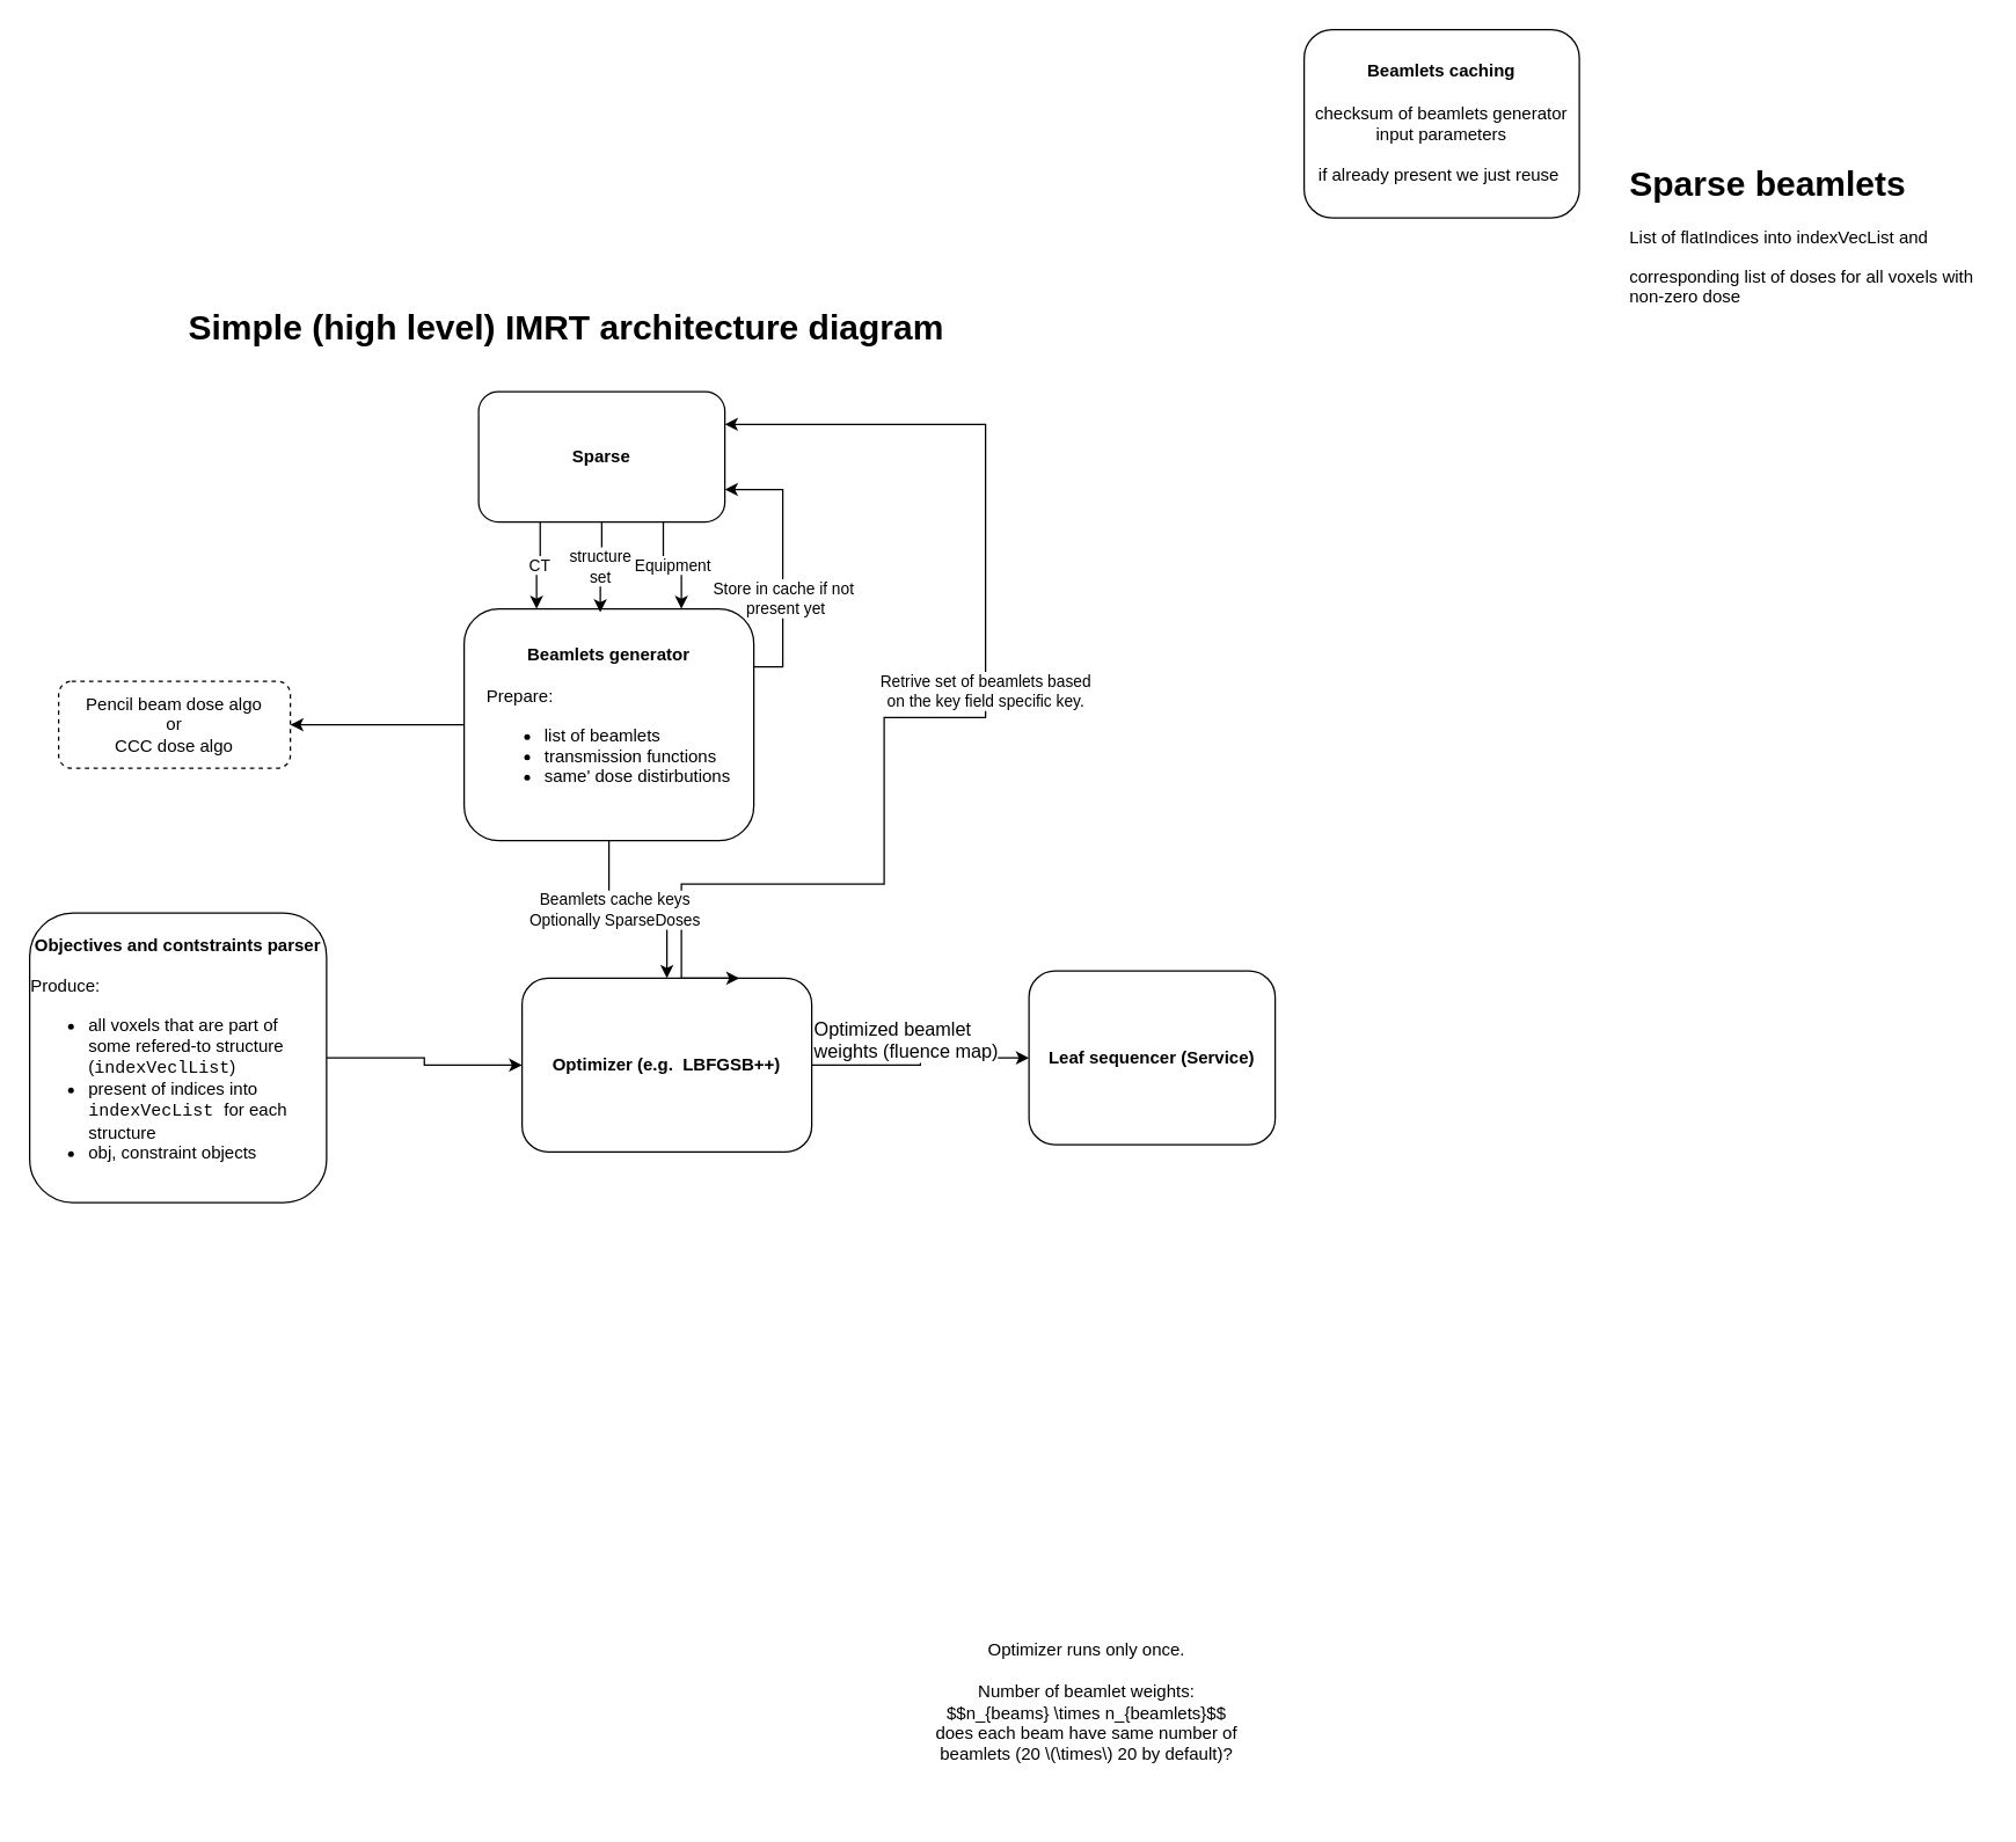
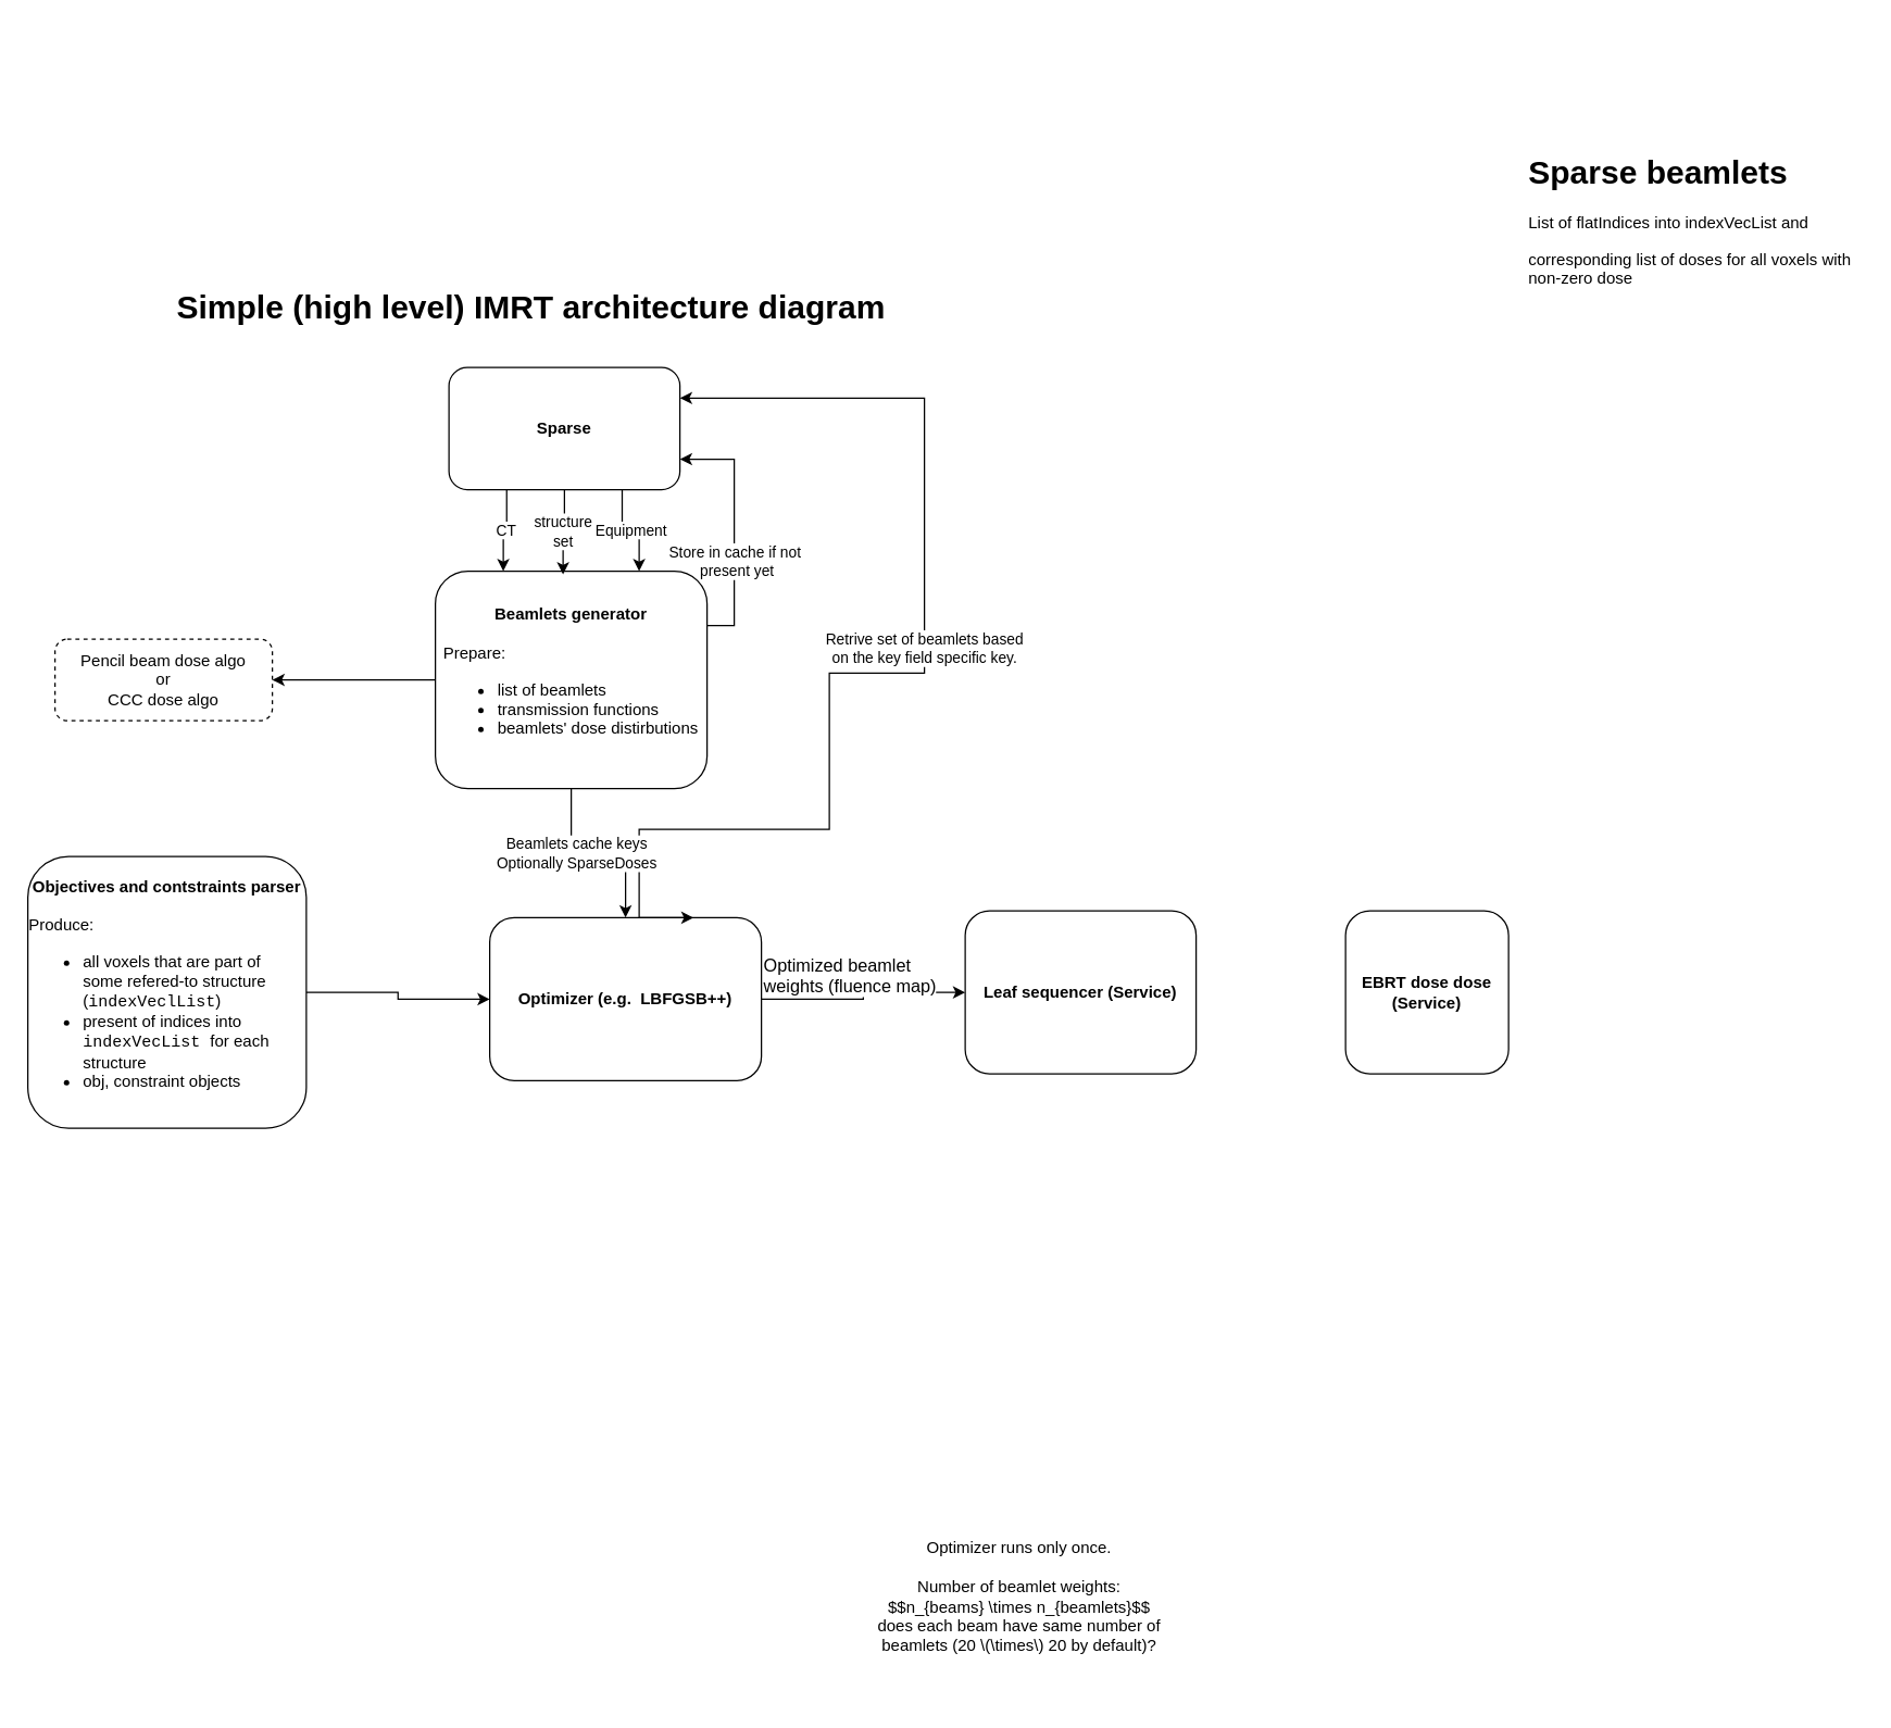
- <mxCell id="10" value="&lt;b&gt;Beamlets caching&lt;/b&gt;&lt;br&gt;&lt;br&gt;checksum of beamlets generator input parameters&lt;br&gt;&lt;br&gt;if already present we just reuse&amp;nbsp;" style="rounded=1;whiteSpace=wrap;html=1;verticalAlign=middle;" parent="1" vertex="1"><mxGeometry x="900" y="20" width="190" height="130" as="geometry" /></mxCell>
- <mxCell id="5" value="&lt;b&gt;Beamlets generator&lt;/b&gt;&lt;br&gt;&lt;br&gt;&lt;div style=&quot;text-align: left&quot;&gt;&lt;span&gt;Prepare:&lt;/span&gt;&lt;/div&gt;&lt;ul&gt;&lt;li style=&quot;text-align: left&quot;&gt;list of beamlets&lt;/li&gt;&lt;li style=&quot;text-align: left&quot;&gt;transmission functions&lt;/li&gt;&lt;li style=&quot;text-align: left&quot;&gt;same' dose distirbutions&lt;/li&gt;&lt;/ul&gt;" style="rounded=1;whiteSpace=wrap;html=1;verticalAlign=middle;" parent="1" vertex="1"><mxGeometry x="320" y="420" width="200" height="160" as="geometry" /></mxCell>
+ <mxCell id="5" value="&lt;b&gt;Beamlets generator&lt;/b&gt;&lt;br&gt;&lt;br&gt;&lt;div style=&quot;text-align: left&quot;&gt;&lt;span&gt;Prepare:&lt;/span&gt;&lt;/div&gt;&lt;ul&gt;&lt;li style=&quot;text-align: left&quot;&gt;list of beamlets&lt;/li&gt;&lt;li style=&quot;text-align: left&quot;&gt;transmission functions&lt;/li&gt;&lt;li style=&quot;text-align: left&quot;&gt;beamlets' dose distirbutions&lt;/li&gt;&lt;/ul&gt;" style="rounded=1;whiteSpace=wrap;html=1;verticalAlign=middle;" parent="1" vertex="1"><mxGeometry x="320" y="420" width="200" height="160" as="geometry" /></mxCell>
+ <mxCell id="22" value="&lt;b&gt;EBRT dose dose (Service)&lt;br&gt;&lt;/b&gt;" style="whiteSpace=wrap;html=1;rounded=1;" parent="1" vertex="1"><mxGeometry x="990" y="670" width="120" height="120" as="geometry" /></mxCell>
